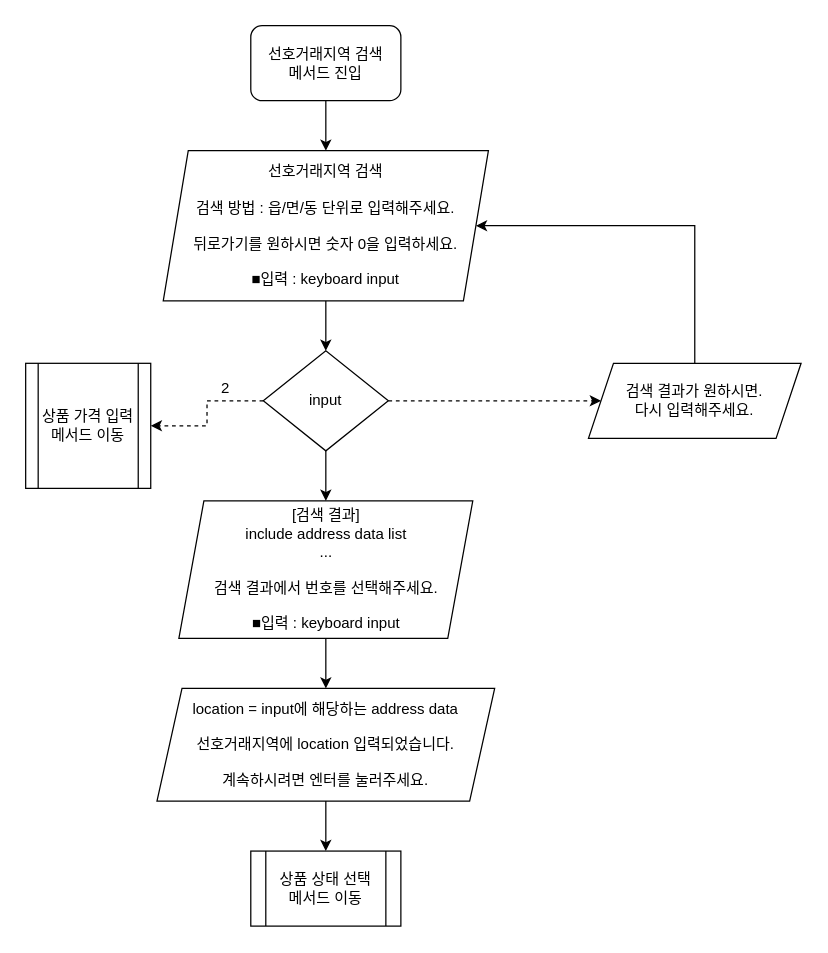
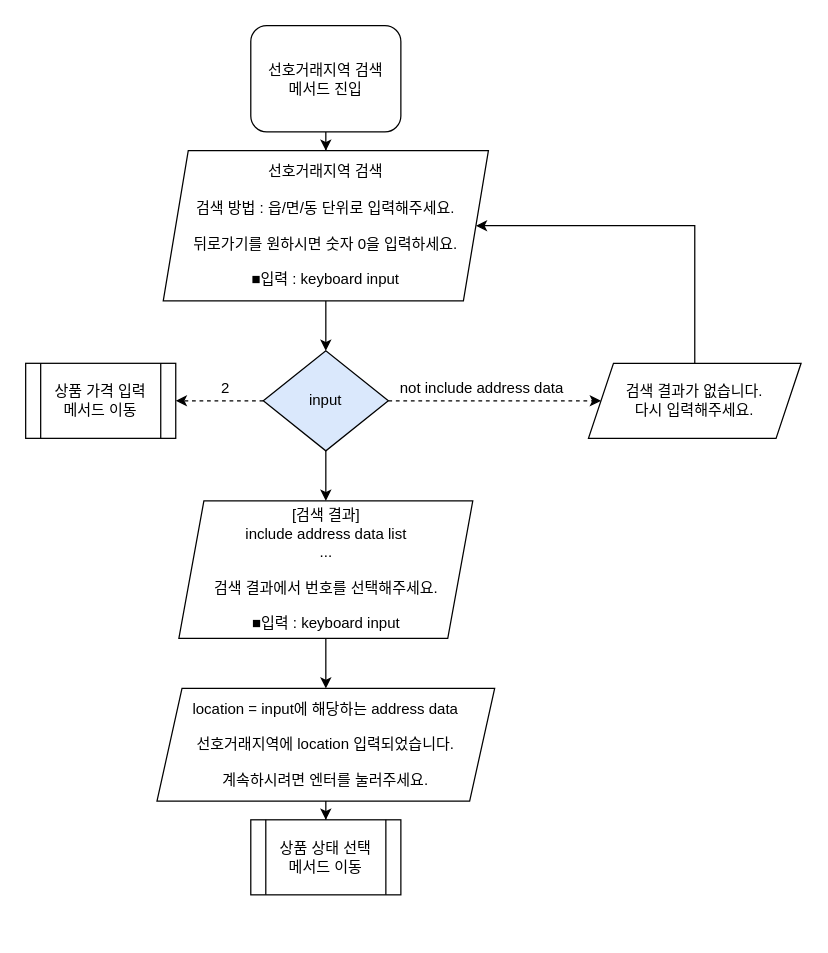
- <mxCell id="3" value="선호거래지역 검색&lt;br&gt;메서드 진입" style="rounded=1;whiteSpace=wrap;html=1;" vertex="1" parent="1"><mxGeometry x="200" y="20" width="120" height="60" as="geometry" /></mxCell>
+ <mxCell id="3" value="선호거래지역 검색&lt;br&gt;메서드 진입" style="rounded=1;whiteSpace=wrap;html=1;" vertex="1" parent="1"><mxGeometry x="200" y="20" width="120" height="85" as="geometry" /></mxCell>
+ <mxCell id="10" value="not include address data" style="text;html=1;strokeColor=none;fillColor=none;align=center;verticalAlign=middle;whiteSpace=wrap;rounded=0;" vertex="1" parent="1"><mxGeometry x="310" y="300" width="150" height="20" as="geometry" /></mxCell>
- <mxCell id="9" value="input" style="rhombus;whiteSpace=wrap;html=1;rounded=1;arcSize=0;" vertex="1" parent="1"><mxGeometry x="210" y="280" width="100" height="80" as="geometry" /></mxCell>
+ <mxCell id="9" value="input" style="rhombus;whiteSpace=wrap;html=1;rounded=1;arcSize=0;fillColor=#dae8fc;" vertex="1" parent="1"><mxGeometry x="210" y="280" width="100" height="80" as="geometry" /></mxCell>
- <mxCell id="12" value="검색 결과가 원하시면.&lt;br&gt;다시 입력해주세요." style="shape=parallelogram;perimeter=parallelogramPerimeter;whiteSpace=wrap;html=1;fixedSize=1;rounded=1;arcSize=0;" vertex="1" parent="1"><mxGeometry x="470" y="290" width="170" height="60" as="geometry" /></mxCell>
+ <mxCell id="12" value="검색 결과가 없습니다.&lt;br&gt;다시 입력해주세요." style="shape=parallelogram;perimeter=parallelogramPerimeter;whiteSpace=wrap;html=1;fixedSize=1;rounded=1;arcSize=0;" vertex="1" parent="1"><mxGeometry x="470" y="290" width="170" height="60" as="geometry" /></mxCell>
- <mxCell id="13" value="상품 가격 입력&lt;br&gt;메서드 이동" style="shape=process;whiteSpace=wrap;html=1;backgroundOutline=1;rounded=1;arcSize=0;" vertex="1" parent="1"><mxGeometry x="20" y="290" width="100" height="100" as="geometry" /></mxCell>
+ <mxCell id="13" value="상품 가격 입력&lt;br&gt;메서드 이동" style="shape=process;whiteSpace=wrap;html=1;backgroundOutline=1;rounded=1;arcSize=0;" vertex="1" parent="1"><mxGeometry x="20" y="290" width="120" height="60" as="geometry" /></mxCell>
- <mxCell id="19" value="상품 상태 선택&lt;br&gt;메서드 이동" style="shape=process;whiteSpace=wrap;html=1;backgroundOutline=1;rounded=1;arcSize=0;" vertex="1" parent="1"><mxGeometry x="200" y="680" width="120" height="60" as="geometry" /></mxCell>
+ <mxCell id="19" value="상품 상태 선택&lt;br&gt;메서드 이동" style="shape=process;whiteSpace=wrap;html=1;backgroundOutline=1;rounded=1;arcSize=0;" vertex="1" parent="1"><mxGeometry x="200" y="655" width="120" height="60" as="geometry" /></mxCell>
